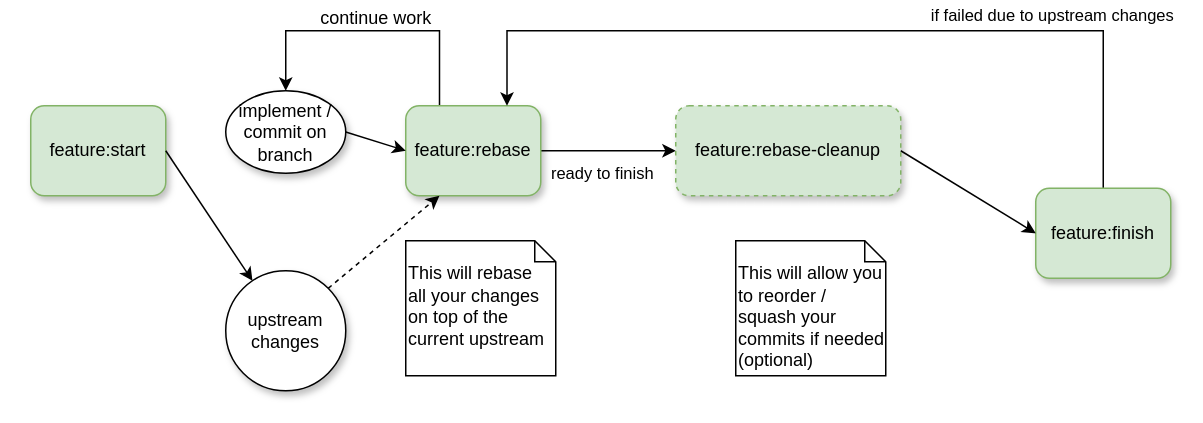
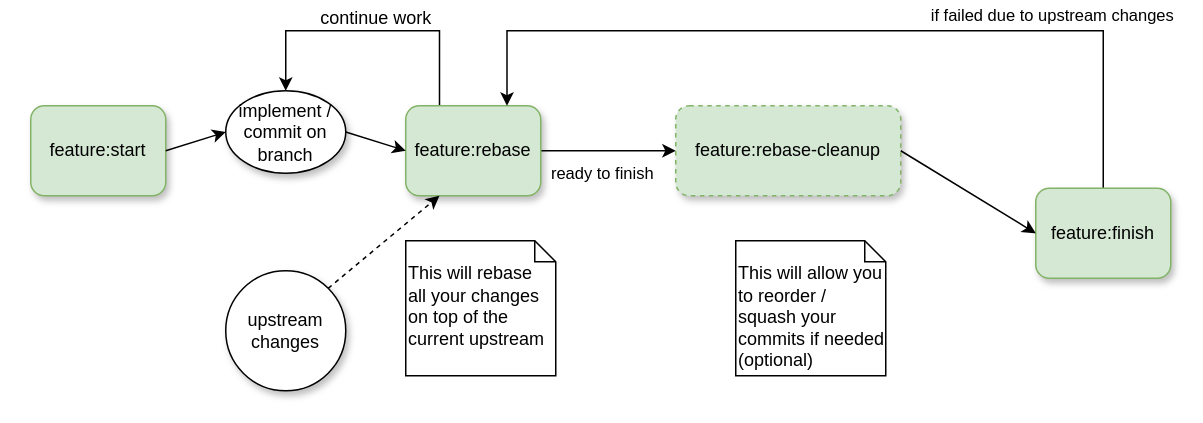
- <mxCell id="12" value="" style="endArrow=classic;html=1;exitX=1;exitY=0.5;exitDx=0;exitDy=0;" edge="1" parent="1" source="2" target="13"><mxGeometry width="50" height="50" relative="1" as="geometry"><mxPoint x="110" y="100" as="sourcePoint" /><mxPoint x="270" y="100" as="targetPoint" /></mxGeometry></mxCell>
+ <mxCell id="12" value="" style="endArrow=classic;html=1;exitX=1;exitY=0.5;exitDx=0;exitDy=0;entryX=0;entryY=0.5;entryDx=0;entryDy=0;" edge="1" parent="1" source="2" target="11"><mxGeometry width="50" height="50" relative="1" as="geometry"><mxPoint x="110" y="100" as="sourcePoint" /><mxPoint x="270" y="100" as="targetPoint" /></mxGeometry></mxCell>
